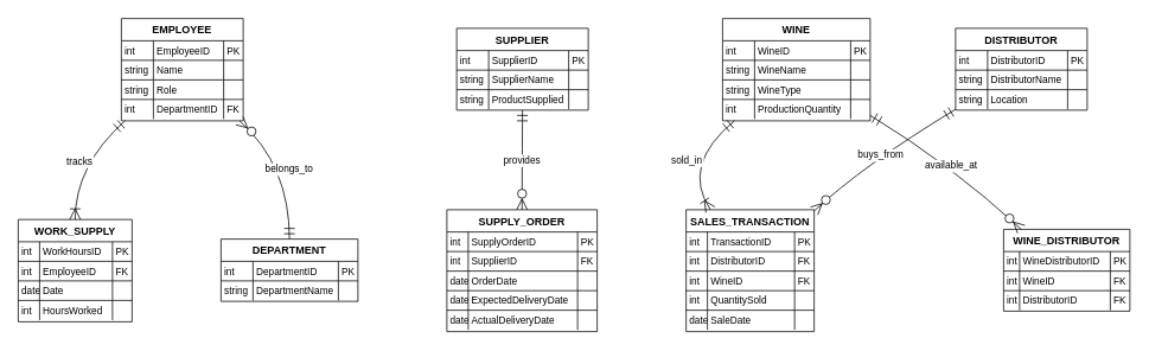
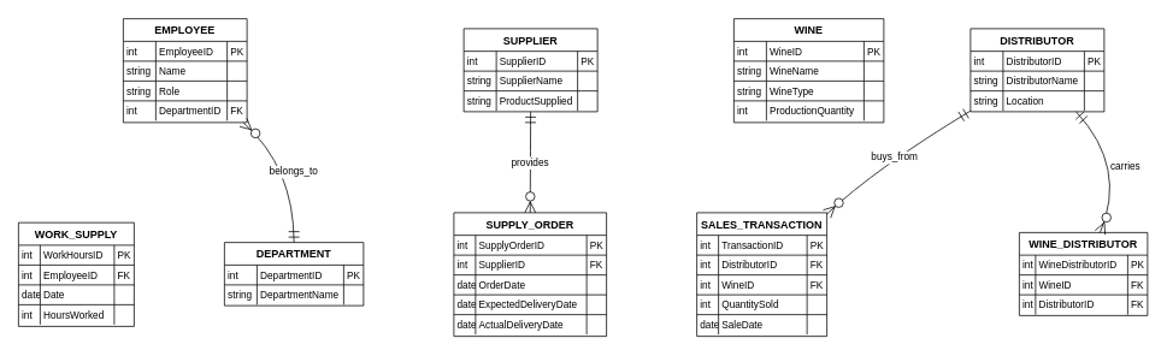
- <mxCell id="146" value="sold_in" style="curved=1;startArrow=ERmandOne;startSize=10;;endArrow=ERoneToMany;endSize=10;;exitX=0.08;exitY=1;entryX=0.19;entryY=0;rounded=0;" edge="1" parent="1" source="79" target="96"><mxGeometry relative="1" as="geometry"><Array as="points"><mxPoint x="765" y="185" /></Array></mxGeometry></mxCell>
- <mxCell id="143" value="tracks" style="curved=1;startArrow=ERmandOne;startSize=10;;endArrow=ERoneToMany;endSize=10;;exitX=0.03;exitY=1;entryX=0.5;entryY=0;rounded=0;" edge="1" parent="1" source="2" target="28"><mxGeometry relative="1" as="geometry"><Array as="points"><mxPoint x="84" y="185" /></Array></mxGeometry></mxCell>
+ <mxCell id="149" value="carries" style="curved=1;startArrow=ERmandOne;startSize=10;;endArrow=ERzeroToMany;endSize=10;;exitX=0.79;exitY=1;entryX=0.63;entryY=0;rounded=0;" edge="1" parent="1" source="117" target="130"><mxGeometry relative="1" as="geometry"><Array as="points"><mxPoint x="1248" y="185" /></Array></mxGeometry></mxCell>
- <mxCell id="148" value="available_at" style="curved=1;startArrow=ERmandOne;startSize=10;;endArrow=ERzeroToMany;endSize=10;;exitX=0.97;exitY=0.92;entryX=0.14;entryY=0;rounded=0;" edge="1" parent="1" source="79" target="130"><mxGeometry relative="1" as="geometry"><Array as="points"><mxPoint x="1070" y="185" /></Array></mxGeometry></mxCell>
